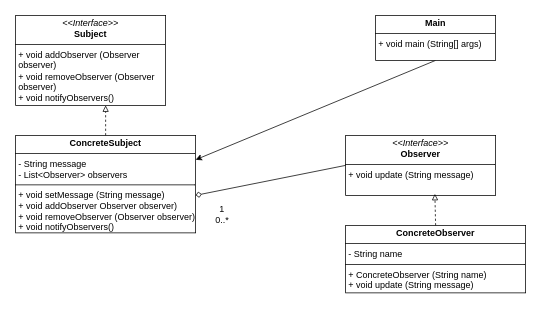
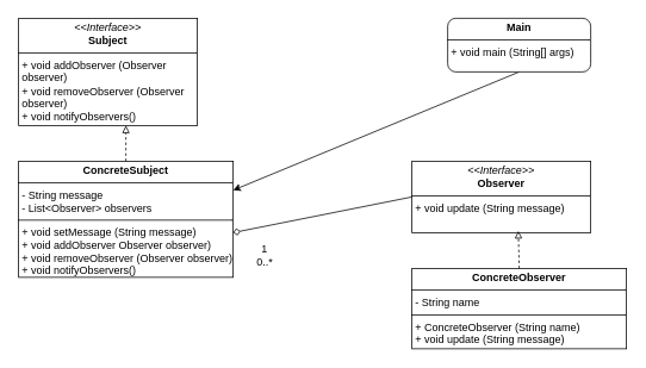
- <mxCell id="3" value="&lt;p style=&quot;margin:0px;margin-top:4px;text-align:center;&quot;&gt;&lt;b&gt;Main&lt;/b&gt;&lt;/p&gt;&lt;hr size=&quot;1&quot; style=&quot;border-style:solid;&quot;&gt;&lt;p style=&quot;margin:0px;margin-left:4px;&quot;&gt;+ void main (String[] args)&lt;/p&gt;" style="verticalAlign=top;align=left;overflow=fill;html=1;whiteSpace=wrap;" vertex="1" parent="1"><mxGeometry x="500" y="20" width="160" height="60" as="geometry" /></mxCell>
+ <mxCell id="3" value="&lt;p style=&quot;margin:0px;margin-top:4px;text-align:center;&quot;&gt;&lt;b&gt;Main&lt;/b&gt;&lt;/p&gt;&lt;hr size=&quot;1&quot; style=&quot;border-style:solid;&quot;&gt;&lt;p style=&quot;margin:0px;margin-left:4px;&quot;&gt;+ void main (String[] args)&lt;/p&gt;" style="verticalAlign=top;align=left;overflow=fill;html=1;whiteSpace=wrap;rounded=1;" vertex="1" parent="1"><mxGeometry x="500" y="20" width="160" height="60" as="geometry" /></mxCell>
